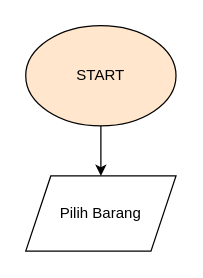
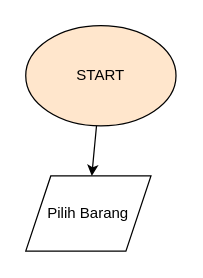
- <mxCell id="4" value="Pilih Barang" style="shape=parallelogram;perimeter=parallelogramPerimeter;whiteSpace=wrap;html=1;fixedSize=1;" vertex="1" parent="1"><mxGeometry x="20" y="140" width="120" height="60" as="geometry" /></mxCell>
+ <mxCell id="4" value="Pilih Barang" style="shape=parallelogram;perimeter=parallelogramPerimeter;whiteSpace=wrap;html=1;fixedSize=1;" vertex="1" parent="1"><mxGeometry x="20" y="140" width="100" height="60" as="geometry" /></mxCell>
